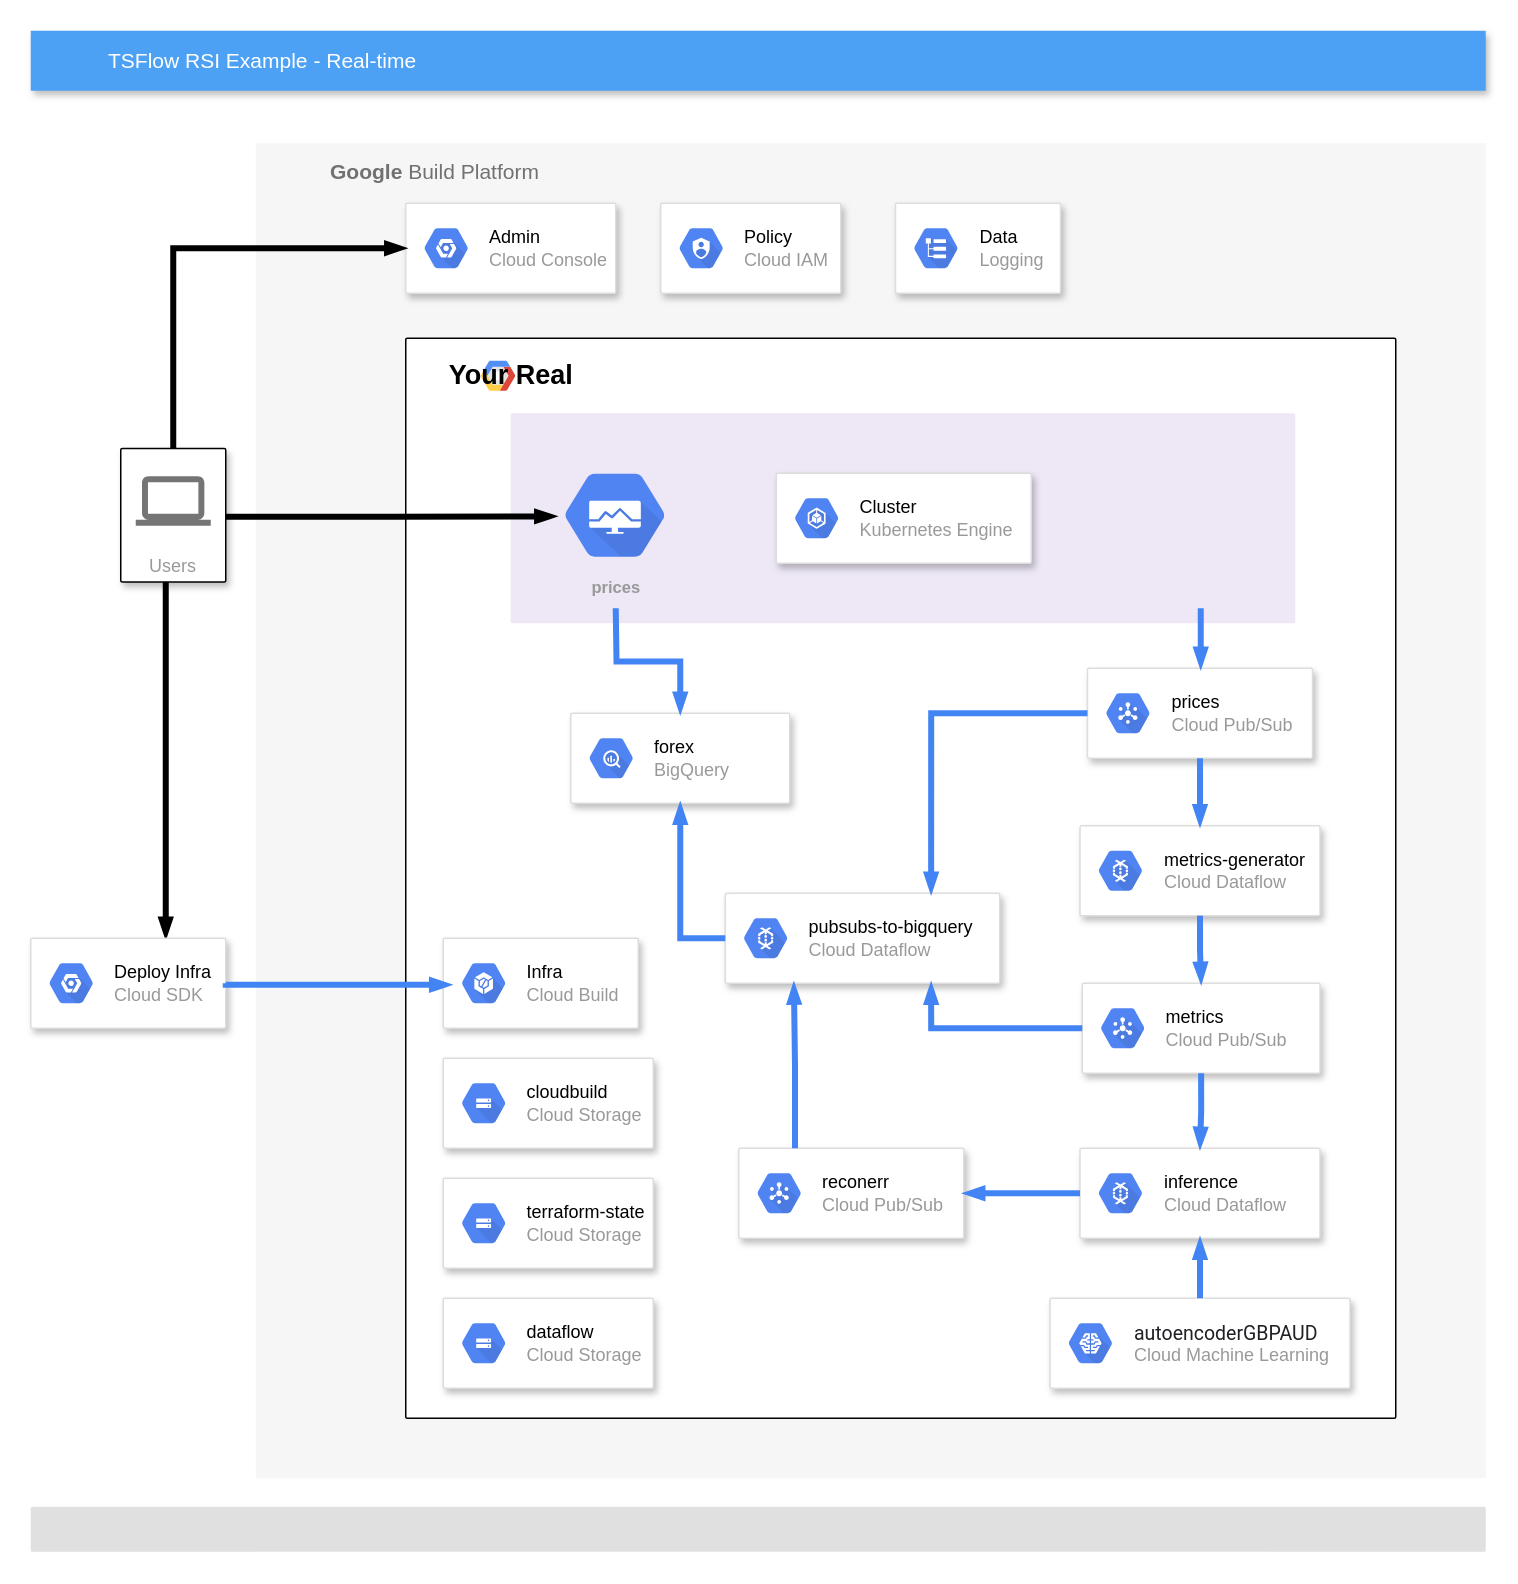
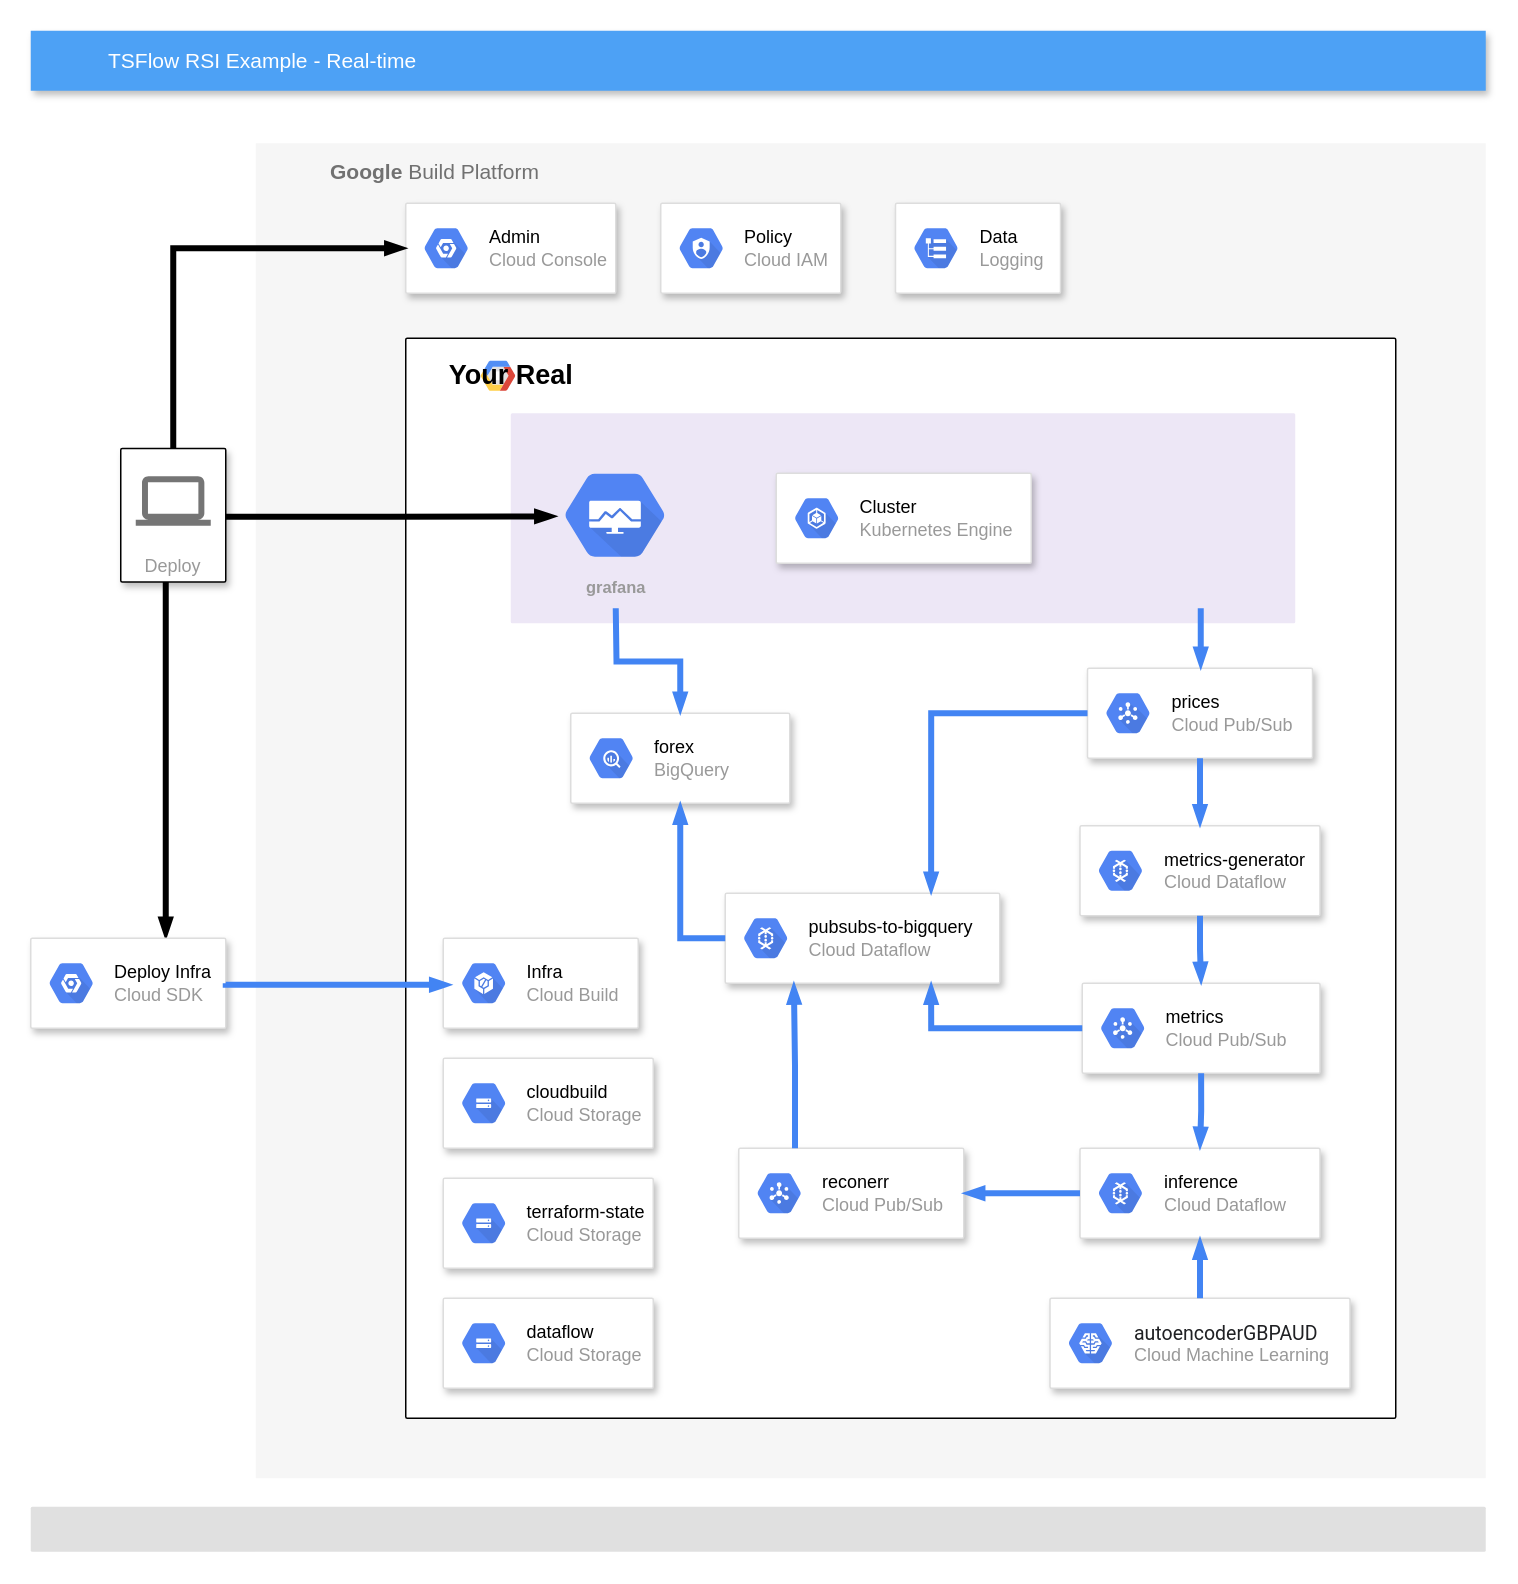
- <mxCell id="13" value="Users" style="fillColor=#ffffff;shadow=1;strokeWidth=1;rounded=1;absoluteArcSize=1;arcSize=2;labelPosition=center;verticalLabelPosition=middle;align=center;verticalAlign=bottom;spacingLeft=0;fontColor=#999999;fontSize=12;whiteSpace=wrap;spacingBottom=2;html=1;" parent="1" vertex="1"><mxGeometry x="80" y="298.5" width="70" height="89" as="geometry" /></mxCell>
+ <mxCell id="13" value="Deploy" style="fillColor=#ffffff;shadow=1;strokeWidth=1;rounded=1;absoluteArcSize=1;arcSize=2;labelPosition=center;verticalLabelPosition=middle;align=center;verticalAlign=bottom;spacingLeft=0;fontColor=#999999;fontSize=12;whiteSpace=wrap;spacingBottom=2;html=1;" parent="1" vertex="1"><mxGeometry x="80" y="298.5" width="70" height="89" as="geometry" /></mxCell>
- <mxCell id="60" value="prices" style="html=1;fillColor=#5184F3;strokeColor=none;verticalAlign=top;labelPosition=center;verticalLabelPosition=bottom;align=center;spacingTop=-6;fontSize=11;fontStyle=1;fontColor=#999999;shape=mxgraph.gcp2.hexIcon;prIcon=cloud_deployment_manager" vertex="1" parent="1"><mxGeometry x="359" y="302.37" width="101" height="81.25" as="geometry" /></mxCell>
+ <mxCell id="60" value="grafana" style="html=1;fillColor=#5184F3;strokeColor=none;verticalAlign=top;labelPosition=center;verticalLabelPosition=bottom;align=center;spacingTop=-6;fontSize=11;fontStyle=1;fontColor=#999999;shape=mxgraph.gcp2.hexIcon;prIcon=cloud_deployment_manager" vertex="1" parent="1"><mxGeometry x="359" y="302.37" width="101" height="81.25" as="geometry" /></mxCell>
